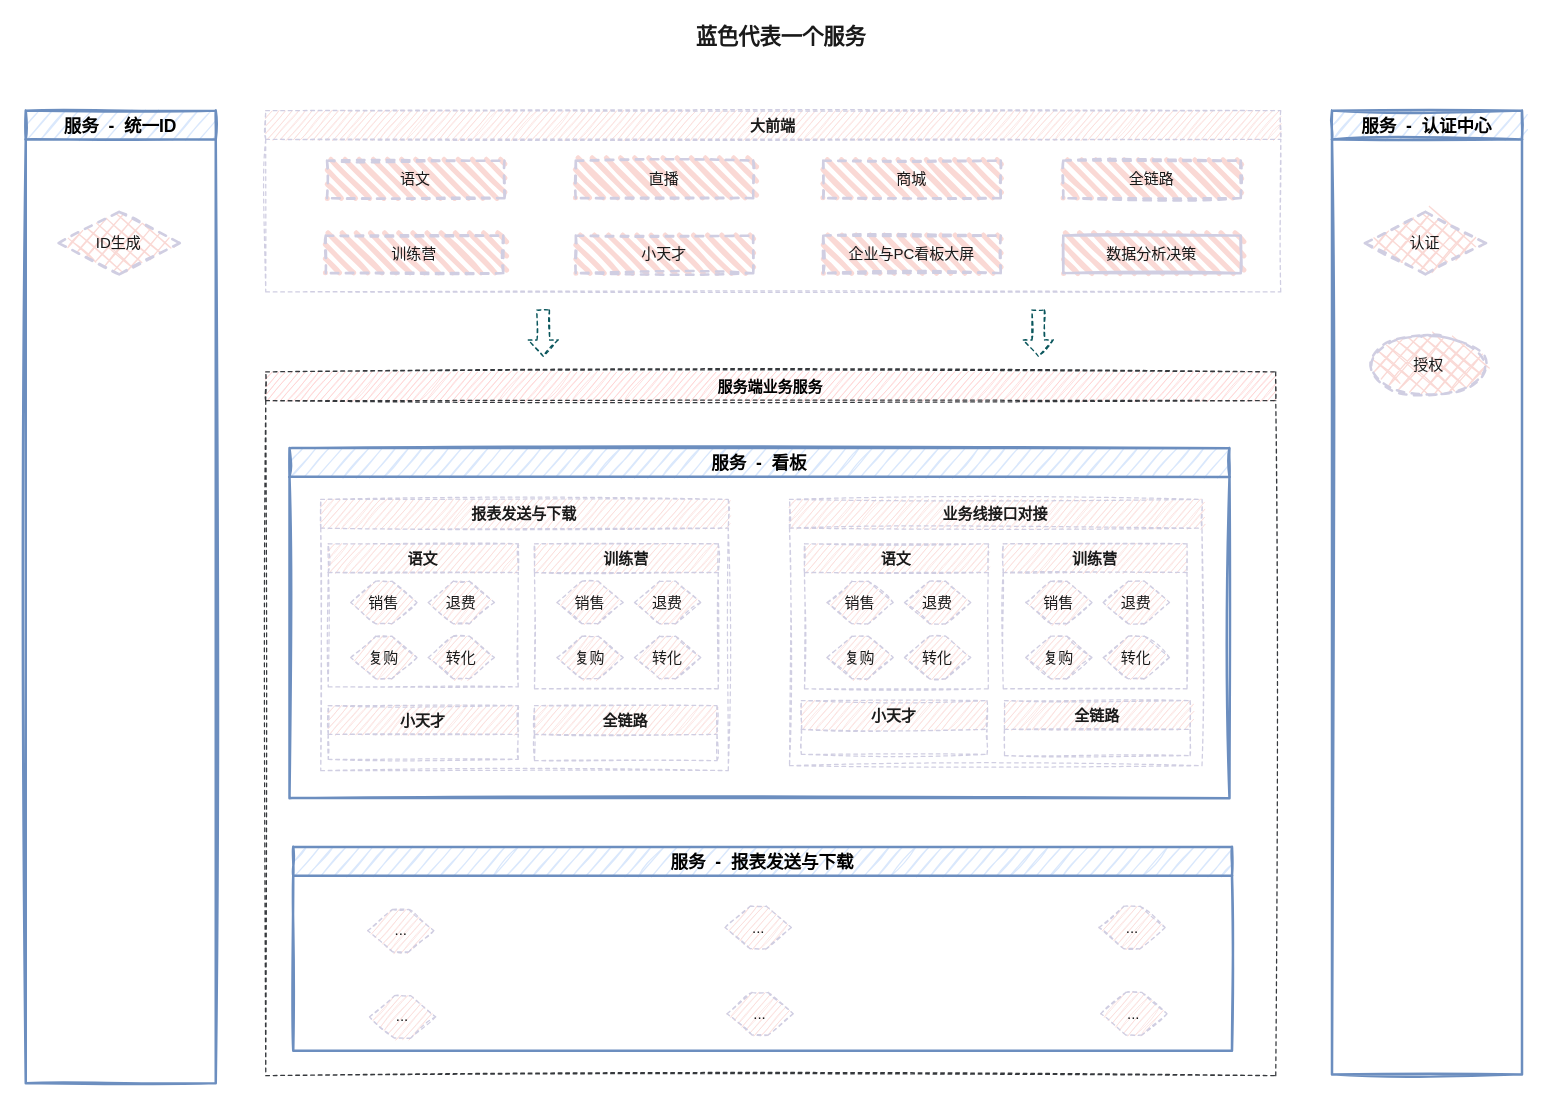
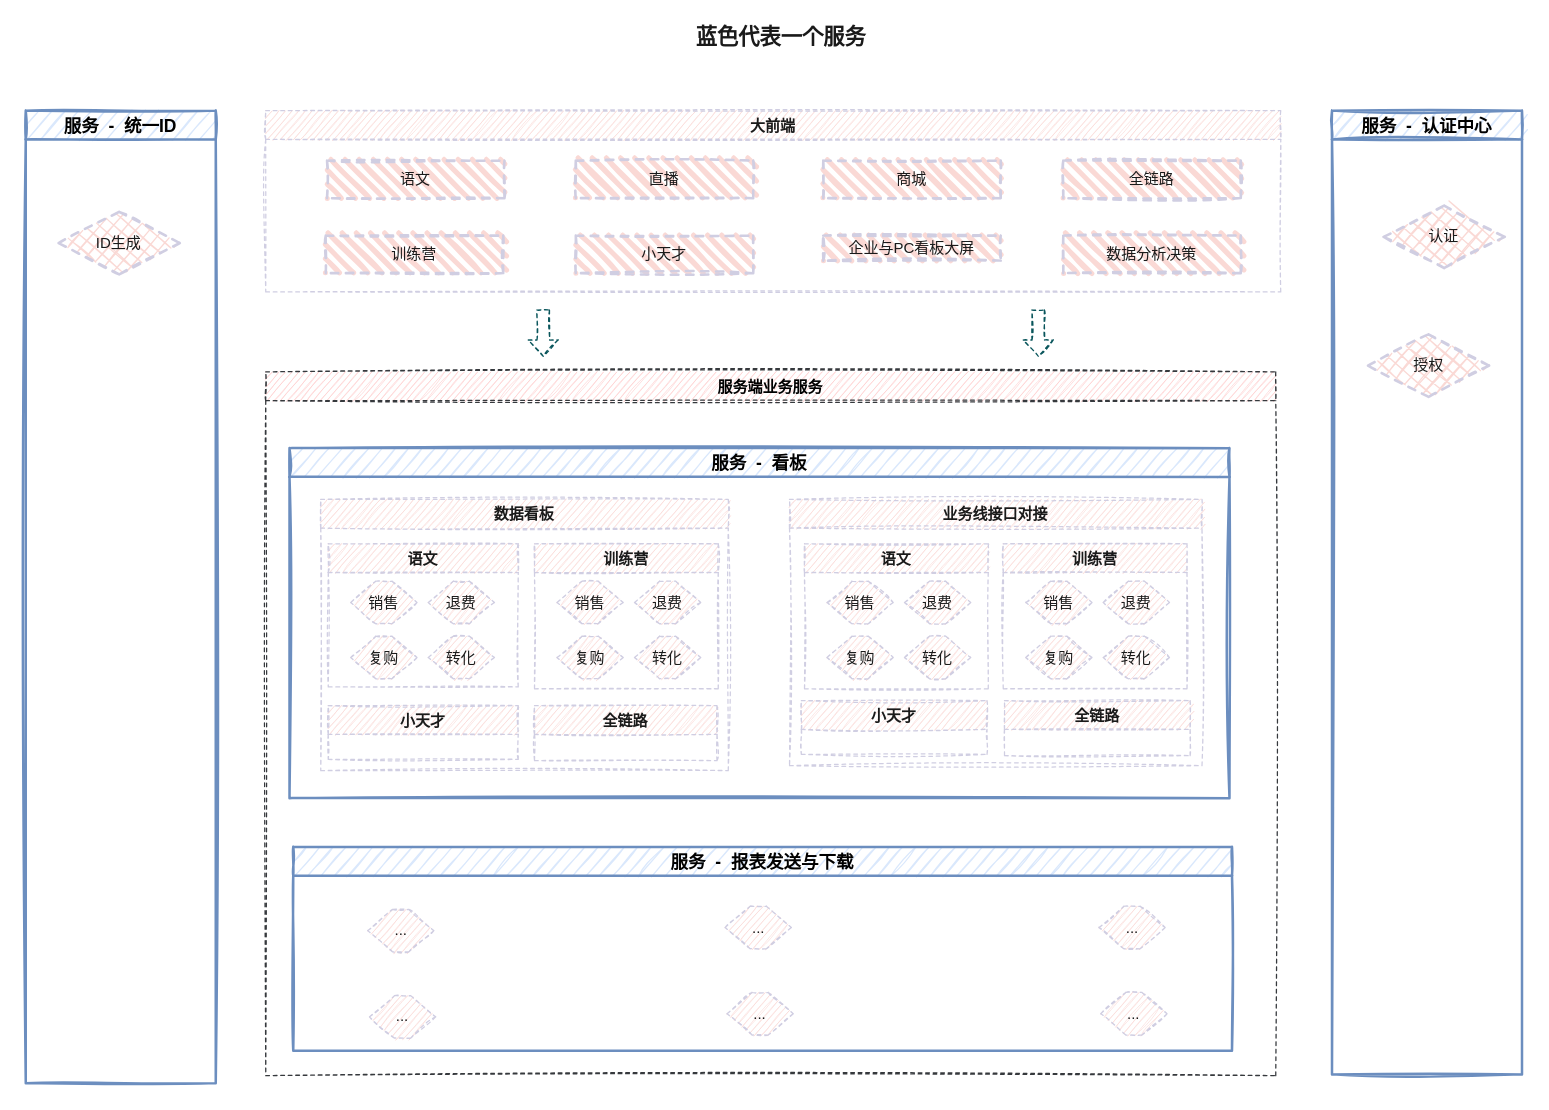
- <mxCell id="3" value="&lt;span&gt;认证&lt;/span&gt;" style="rhombus;whiteSpace=wrap;html=1;strokeWidth=2;fillWeight=-1;hachureGap=8;fillStyle=cross-hatch;sketch=1;rounded=0;fillColor=#FAD9D5;strokeColor=#D0CEE2;fontColor=#1A1A1A;dashed=1;" vertex="1" parent="2"><mxGeometry x="26.25" y="81" width="97" height="50" as="geometry" /></mxCell>
+ <mxCell id="3" value="&lt;span&gt;认证&lt;/span&gt;" style="rhombus;whiteSpace=wrap;html=1;strokeWidth=2;fillWeight=-1;hachureGap=8;fillStyle=cross-hatch;sketch=1;rounded=0;fillColor=#FAD9D5;strokeColor=#D0CEE2;fontColor=#1A1A1A;dashed=1;" vertex="1" parent="2"><mxGeometry x="41.25" y="76" width="97" height="50" as="geometry" /></mxCell>
- <mxCell id="13" value="企业与PC看板大屏" style="whiteSpace=wrap;html=1;strokeWidth=2;fillWeight=4;hachureGap=8;hachureAngle=45;fillStyle=auto;shadow=0;sketch=1;fillColor=#FAD9D5;strokeColor=#D0CEE2;fontColor=#1A1A1A;dashed=1;" vertex="1" parent="5"><mxGeometry x="446" y="100" width="142" height="30" as="geometry" /></mxCell>
+ <mxCell id="13" value="企业与PC看板大屏" style="whiteSpace=wrap;html=1;strokeWidth=2;fillWeight=4;hachureGap=8;hachureAngle=45;fillStyle=auto;shadow=0;sketch=1;fillColor=#FAD9D5;strokeColor=#D0CEE2;fontColor=#1A1A1A;dashed=1;" vertex="1" parent="5"><mxGeometry x="446" y="100" width="142" height="20" as="geometry" /></mxCell>
- <mxCell id="14" value="数据分析决策" style="whiteSpace=wrap;html=1;strokeWidth=2;fillWeight=4;hachureGap=8;hachureAngle=45;fillStyle=auto;shadow=0;sketch=1;fillColor=#FAD9D5;strokeColor=#D0CEE2;fontColor=#1A1A1A;dashed=0;" vertex="1" parent="5"><mxGeometry x="638" y="100" width="142" height="30" as="geometry" /></mxCell>
+ <mxCell id="14" value="数据分析决策" style="whiteSpace=wrap;html=1;strokeWidth=2;fillWeight=4;hachureGap=8;hachureAngle=45;fillStyle=auto;shadow=0;sketch=1;fillColor=#FAD9D5;strokeColor=#D0CEE2;fontColor=#1A1A1A;dashed=1;" vertex="1" parent="5"><mxGeometry x="638" y="100" width="142" height="30" as="geometry" /></mxCell>
- <mxCell id="4" value="授权" style="ellipse;whiteSpace=wrap;html=1;strokeWidth=2;fillWeight=-1;hachureGap=8;fillStyle=cross-hatch;sketch=1;fillColor=#FAD9D5;strokeColor=#D0CEE2;fontColor=#1A1A1A;dashed=1;" vertex="1" parent="2"><mxGeometry x="28.75" y="179" width="97" height="50" as="geometry" /></mxCell>
+ <mxCell id="4" value="授权" style="rhombus;whiteSpace=wrap;html=1;strokeWidth=2;fillWeight=-1;hachureGap=8;fillStyle=cross-hatch;sketch=1;rounded=0;fillColor=#FAD9D5;strokeColor=#D0CEE2;fontColor=#1A1A1A;dashed=1;" vertex="1" parent="2"><mxGeometry x="28.75" y="179" width="97" height="50" as="geometry" /></mxCell>
- <mxCell id="21" value="报表发送与下载" style="swimlane;rounded=0;sketch=1;startSize=23;fillColor=#FAD9D5;strokeColor=#D0CEE2;fontColor=#1A1A1A;dashed=1;" vertex="1" parent="20"><mxGeometry x="25" y="41" width="326" height="217" as="geometry" /></mxCell>
+ <mxCell id="21" value="数据看板" style="swimlane;rounded=0;sketch=1;startSize=23;fillColor=#FAD9D5;strokeColor=#D0CEE2;fontColor=#1A1A1A;dashed=1;" vertex="1" parent="20"><mxGeometry x="25" y="41" width="326" height="217" as="geometry" /></mxCell>
